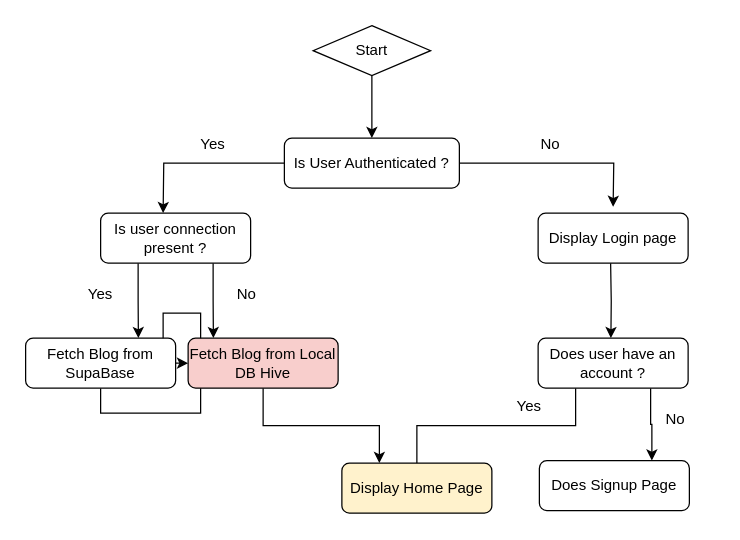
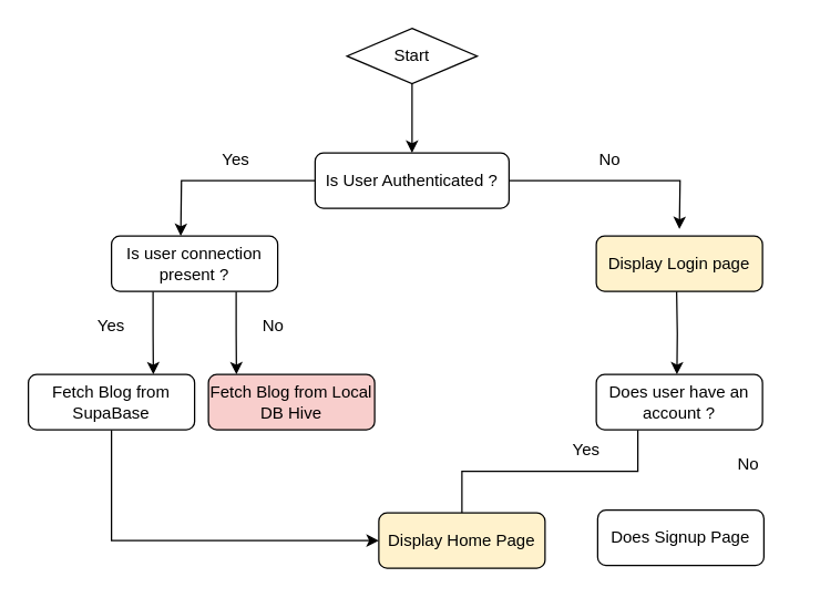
- <mxCell id="8" value="Display Login page" style="rounded=1;whiteSpace=wrap;html=1;" vertex="1" parent="1"><mxGeometry x="430" y="170" width="120" height="40" as="geometry" /></mxCell>
+ <mxCell id="8" value="Display Login page" style="rounded=1;whiteSpace=wrap;html=1;fillColor=#fff2cc;" vertex="1" parent="1"><mxGeometry x="430" y="170" width="120" height="40" as="geometry" /></mxCell>
- <mxCell id="16" style="edgeStyle=orthogonalEdgeStyle;rounded=0;orthogonalLoop=1;jettySize=auto;html=1;exitX=0.5;exitY=1;exitDx=0;exitDy=0;" edge="1" parent="1" source="17" target="19"><mxGeometry relative="1" as="geometry" /></mxCell>
+ <mxCell id="16" style="edgeStyle=orthogonalEdgeStyle;rounded=0;orthogonalLoop=1;jettySize=auto;html=1;exitX=0.5;exitY=1;exitDx=0;exitDy=0;entryX=0;entryY=0.5;entryDx=0;entryDy=0;" edge="1" parent="1" source="17" target="23"><mxGeometry relative="1" as="geometry" /></mxCell>
- <mxCell id="20" style="edgeStyle=orthogonalEdgeStyle;rounded=0;orthogonalLoop=1;jettySize=auto;html=1;exitX=0.75;exitY=1;exitDx=0;exitDy=0;entryX=0.75;entryY=0;entryDx=0;entryDy=0;" edge="1" parent="1" source="22" target="24"><mxGeometry relative="1" as="geometry" /></mxCell>
- <mxCell id="18" style="edgeStyle=orthogonalEdgeStyle;rounded=0;orthogonalLoop=1;jettySize=auto;html=1;exitX=0.5;exitY=1;exitDx=0;exitDy=0;entryX=0.25;entryY=0;entryDx=0;entryDy=0;" edge="1" parent="1" source="19" target="23"><mxGeometry relative="1" as="geometry" /></mxCell>
